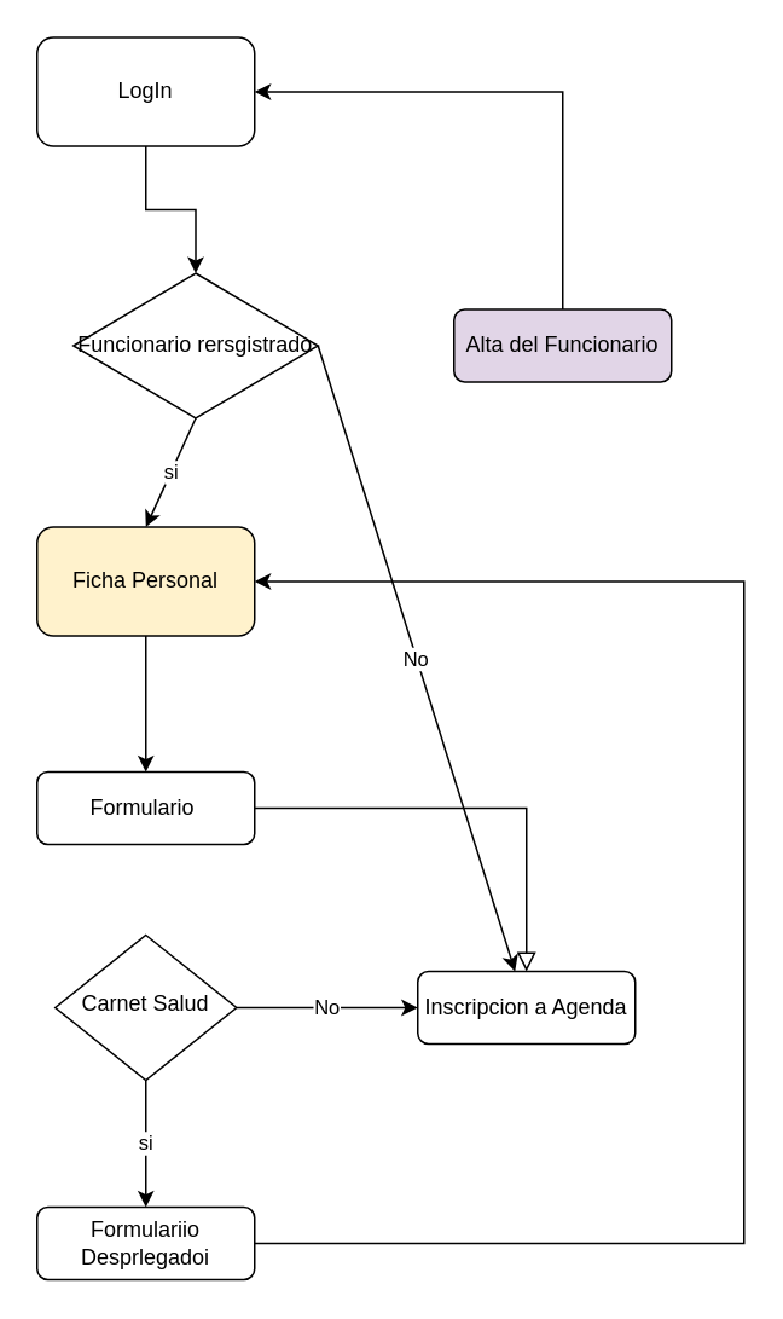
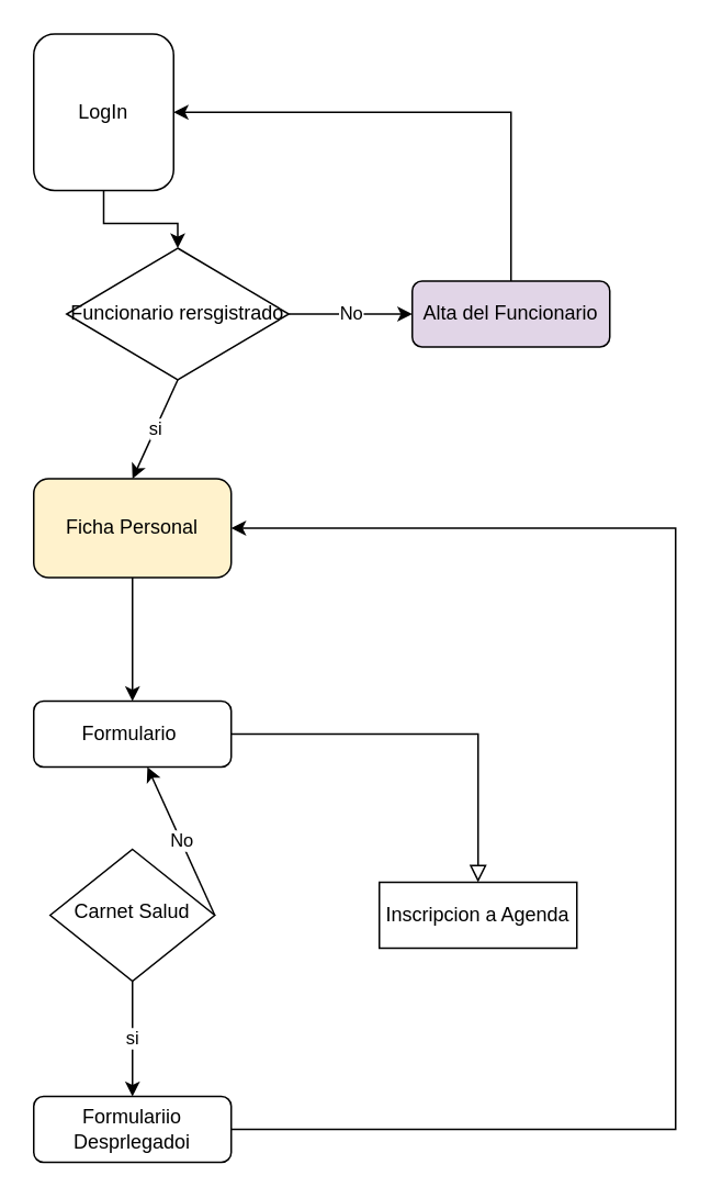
- <mxCell id="11" value="LogIn" style="rounded=1;whiteSpace=wrap;html=1;" vertex="1" parent="1"><mxGeometry x="20" y="20" width="120" height="60" as="geometry" /></mxCell>
+ <mxCell id="11" value="LogIn" style="rounded=1;whiteSpace=wrap;html=1;" vertex="1" parent="1"><mxGeometry x="20" y="20" width="85" height="95" as="geometry" /></mxCell>
- <mxCell id="13" value="No" style="endArrow=classic;html=1;rounded=0;exitX=1;exitY=0.5;exitDx=0;exitDy=0;" edge="1" parent="1" source="12" target="5"><mxGeometry width="50" height="50" relative="1" as="geometry"><mxPoint x="250" y="200" as="sourcePoint" /><mxPoint x="220" y="190" as="targetPoint" /></mxGeometry></mxCell>
+ <mxCell id="13" value="No" style="endArrow=classic;html=1;rounded=0;exitX=1;exitY=0.5;exitDx=0;exitDy=0;" edge="1" parent="1" source="12" target="15"><mxGeometry width="50" height="50" relative="1" as="geometry"><mxPoint x="250" y="200" as="sourcePoint" /><mxPoint x="220" y="190" as="targetPoint" /></mxGeometry></mxCell>
- <mxCell id="9" value="No" style="endArrow=classic;html=1;rounded=0;entryX=0;entryY=0.5;entryDx=0;entryDy=0;exitX=1;exitY=0.5;exitDx=0;exitDy=0;" edge="1" parent="1" source="4" target="5"><mxGeometry width="50" height="50" relative="1" as="geometry"><mxPoint x="140" y="585" as="sourcePoint" /><mxPoint x="315" y="554.5" as="targetPoint" /></mxGeometry></mxCell>
+ <mxCell id="9" value="No" style="endArrow=classic;html=1;rounded=0;exitX=1;exitY=0.5;exitDx=0;exitDy=0;" edge="1" parent="1" source="4" target="3"><mxGeometry width="50" height="50" relative="1" as="geometry"><mxPoint x="140" y="585" as="sourcePoint" /><mxPoint x="315" y="554.5" as="targetPoint" /></mxGeometry></mxCell>
- <mxCell id="5" value="Inscripcion a Agenda" style="rounded=1;whiteSpace=wrap;html=1;fontSize=12;glass=0;strokeWidth=1;shadow=0;" parent="1" vertex="1"><mxGeometry x="230" y="535" width="120" height="40" as="geometry" /></mxCell>
+ <mxCell id="5" value="Inscripcion a Agenda" style="whiteSpace=wrap;html=1;fontSize=12;glass=0;strokeWidth=1;shadow=0;rounded=0;" parent="1" vertex="1"><mxGeometry x="230" y="535" width="120" height="40" as="geometry" /></mxCell>
